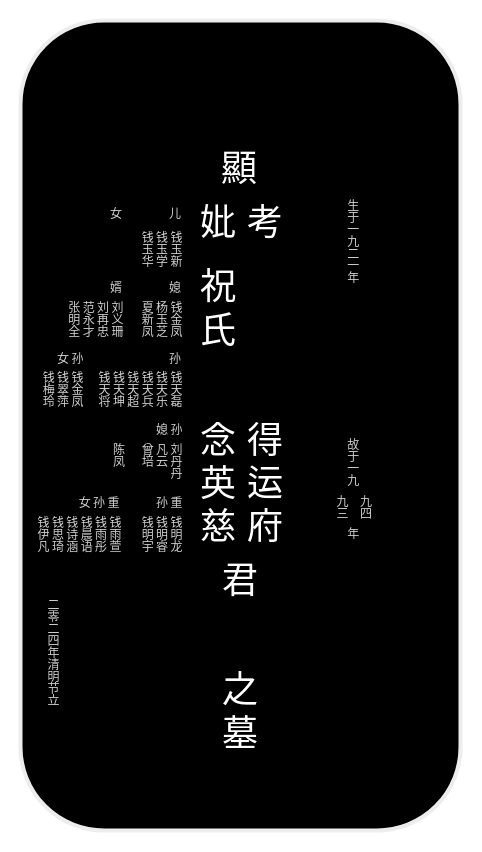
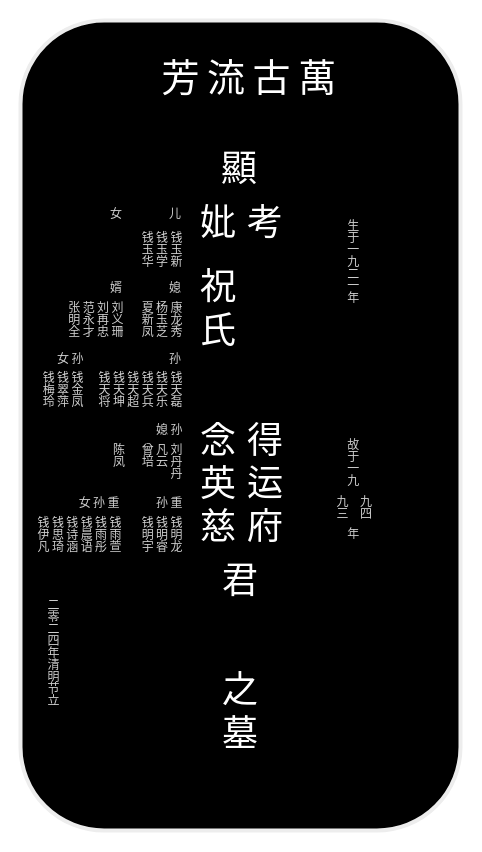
+ <mxCell id="22" value="萬古流芳" style="text;html=1;align=center;verticalAlign=middle;whiteSpace=wrap;rounded=0;fontColor=#FFFFFF;opacity=10;fontSize=38;textDirection=vertical-rl;" vertex="1" parent="1"><mxGeometry x="161" y="62" width="165" height="30" as="geometry" /></mxCell>
- <mxCell id="27" value="生于一九二一年" style="text;html=1;align=center;verticalAlign=top;whiteSpace=wrap;rounded=0;textDirection=vertical-rl;fontColor=#CFCFCF;opacity=10;" vertex="1" parent="1"><mxGeometry x="331" y="192" width="40" height="94" as="geometry" /></mxCell>
+ <mxCell id="27" value="生于一九二一年" style="text;html=1;align=center;verticalAlign=top;whiteSpace=wrap;rounded=0;textDirection=vertical-rl;fontColor=#CFCFCF;opacity=10;" vertex="1" parent="1"><mxGeometry x="331" y="212" width="40" height="94" as="geometry" /></mxCell>
- <mxCell id="7" value="钱金凤&lt;div&gt;杨玉芝&lt;/div&gt;&lt;div&gt;夏新凤&lt;/div&gt;" style="text;html=1;align=right;verticalAlign=top;whiteSpace=wrap;rounded=0;textDirection=vertical-rl;spacingTop=0;spacing=2;fontSize=12;spacingBottom=0;fontColor=#CFCFCF;opacity=10;" vertex="1" parent="1"><mxGeometry x="133" y="294" width="50" height="50" as="geometry" /></mxCell>
+ <mxCell id="7" value="康龙秀&lt;div&gt;杨玉芝&lt;/div&gt;&lt;div&gt;夏新凤&lt;/div&gt;" style="text;html=1;align=right;verticalAlign=top;whiteSpace=wrap;rounded=0;textDirection=vertical-rl;spacingTop=0;spacing=2;fontSize=12;spacingBottom=0;fontColor=#CFCFCF;opacity=10;" vertex="1" parent="1"><mxGeometry x="133" y="294" width="50" height="50" as="geometry" /></mxCell>
